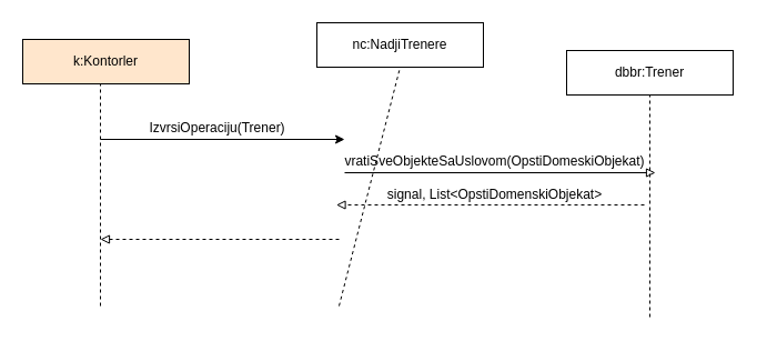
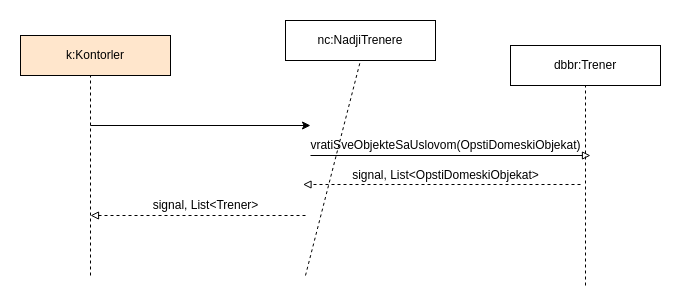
- <mxCell id="9" value="IzvrsiOperaciju(Trener)" style="text;html=1;align=center;verticalAlign=middle;resizable=0;points=[];autosize=1;strokeColor=none;fillColor=none;fontSize=12;" parent="1" vertex="1"><mxGeometry x="125" y="105" width="140" height="20" as="geometry" /></mxCell>
- <mxCell id="13" value="signal, List&amp;lt;OpstiDomenskiObjekat&amp;gt;" style="text;html=1;align=center;verticalAlign=middle;resizable=0;points=[];autosize=1;strokeColor=none;fillColor=none;fontSize=12;" parent="1" vertex="1"><mxGeometry x="340" y="165" width="210" height="20" as="geometry" /></mxCell>
+ <mxCell id="13" value="signal, List&amp;lt;OpstiDomeskiObjekat&amp;gt;" style="text;html=1;align=center;verticalAlign=middle;resizable=0;points=[];autosize=1;strokeColor=none;fillColor=none;fontSize=12;" parent="1" vertex="1"><mxGeometry x="340" y="165" width="210" height="20" as="geometry" /></mxCell>
+ <mxCell id="15" value="signal, List&amp;lt;Trener&amp;gt;" style="text;html=1;align=center;verticalAlign=middle;resizable=0;points=[];autosize=1;strokeColor=none;fillColor=none;fontSize=12;" parent="1" vertex="1"><mxGeometry x="145" y="195" width="120" height="20" as="geometry" /></mxCell>
